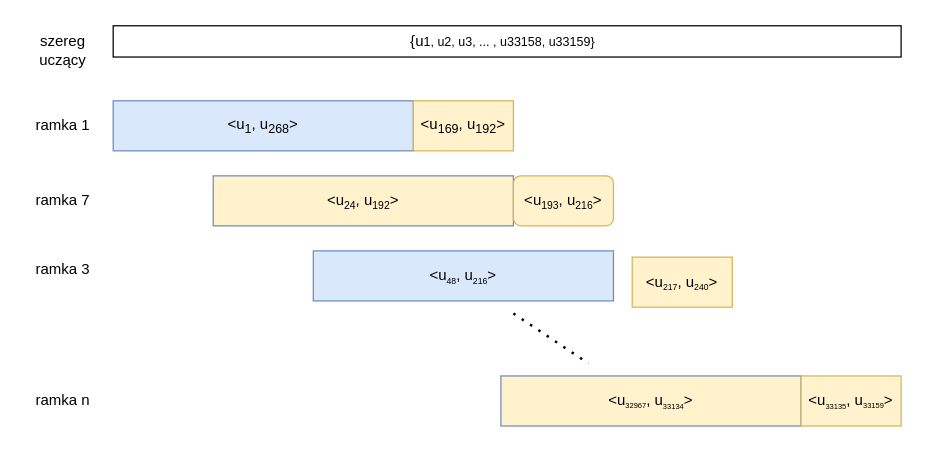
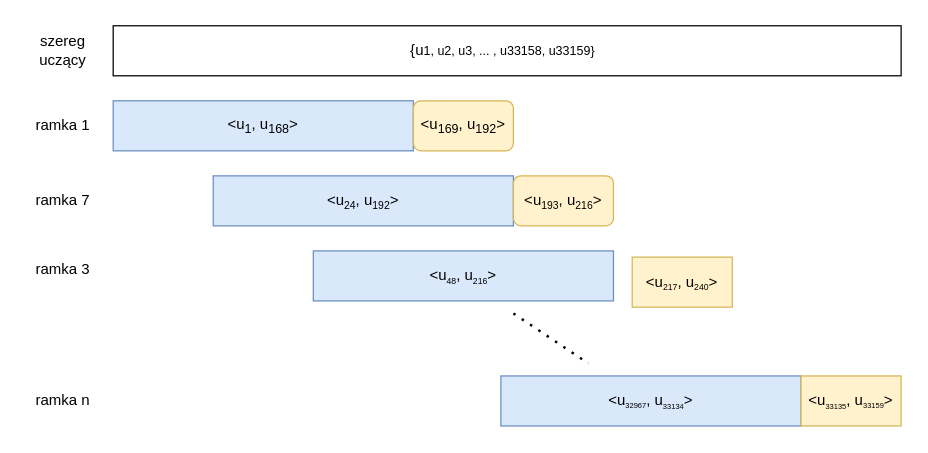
- <mxCell id="2" value="{u&lt;span style=&quot;font-size: 10px;&quot;&gt;1, u2, u3, ... , u33158, u33159}&lt;/span&gt;&amp;nbsp;&amp;nbsp;" style="rounded=0;whiteSpace=wrap;html=1;" vertex="1" parent="1"><mxGeometry x="90" y="20" width="630" height="25" as="geometry" /></mxCell>
+ <mxCell id="2" value="{u&lt;span style=&quot;font-size: 10px;&quot;&gt;1, u2, u3, ... , u33158, u33159}&lt;/span&gt;&amp;nbsp;&amp;nbsp;" style="rounded=0;whiteSpace=wrap;html=1;" vertex="1" parent="1"><mxGeometry x="90" y="20" width="630" height="40" as="geometry" /></mxCell>
- <mxCell id="3" value="&amp;lt;u&lt;sub&gt;1&lt;/sub&gt;, u&lt;sub&gt;268&lt;/sub&gt;&amp;gt;" style="rounded=0;whiteSpace=wrap;html=1;fillColor=#dae8fc;strokeColor=#6c8ebf;" vertex="1" parent="1"><mxGeometry x="90" y="80" width="240" height="40" as="geometry" /></mxCell>
+ <mxCell id="3" value="&amp;lt;u&lt;sub&gt;1&lt;/sub&gt;, u&lt;sub&gt;168&lt;/sub&gt;&amp;gt;" style="rounded=0;whiteSpace=wrap;html=1;fillColor=#dae8fc;strokeColor=#6c8ebf;" vertex="1" parent="1"><mxGeometry x="90" y="80" width="240" height="40" as="geometry" /></mxCell>
- <mxCell id="4" value="&amp;lt;u&lt;sub style=&quot;border-color: var(--border-color);&quot;&gt;169&lt;/sub&gt;, u&lt;sub style=&quot;border-color: var(--border-color);&quot;&gt;192&lt;/sub&gt;&amp;gt;" style="rounded=0;whiteSpace=wrap;html=1;fillColor=#fff2cc;strokeColor=#d6b656;" vertex="1" parent="1"><mxGeometry x="330" y="80" width="80" height="40" as="geometry" /></mxCell>
+ <mxCell id="4" value="&amp;lt;u&lt;sub style=&quot;border-color: var(--border-color);&quot;&gt;169&lt;/sub&gt;, u&lt;sub style=&quot;border-color: var(--border-color);&quot;&gt;192&lt;/sub&gt;&amp;gt;" style="whiteSpace=wrap;html=1;fillColor=#fff2cc;strokeColor=#d6b656;rounded=1;" vertex="1" parent="1"><mxGeometry x="330" y="80" width="80" height="40" as="geometry" /></mxCell>
- <mxCell id="5" value="&amp;lt;u&lt;span style=&quot;font-size: 10px;&quot;&gt;&lt;sub&gt;24&lt;/sub&gt;&lt;/span&gt;, u&lt;span style=&quot;font-size: 10px;&quot;&gt;&lt;sub&gt;192&lt;/sub&gt;&lt;/span&gt;&amp;gt;" style="rounded=0;whiteSpace=wrap;html=1;fillColor=#fff2cc;strokeColor=#6c8ebf;" vertex="1" parent="1"><mxGeometry x="170" y="140" width="240" height="40" as="geometry" /></mxCell>
+ <mxCell id="5" value="&amp;lt;u&lt;span style=&quot;font-size: 10px;&quot;&gt;&lt;sub&gt;24&lt;/sub&gt;&lt;/span&gt;, u&lt;span style=&quot;font-size: 10px;&quot;&gt;&lt;sub&gt;192&lt;/sub&gt;&lt;/span&gt;&amp;gt;" style="rounded=0;whiteSpace=wrap;html=1;fillColor=#dae8fc;strokeColor=#6c8ebf;" vertex="1" parent="1"><mxGeometry x="170" y="140" width="240" height="40" as="geometry" /></mxCell>
- <mxCell id="13" value="&amp;lt;u&lt;span style=&quot;font-size: 6.944px;&quot;&gt;&lt;sub style=&quot;font-size: 6px;&quot;&gt;32967&lt;/sub&gt;&lt;/span&gt;, u&lt;span style=&quot;font-size: 8.333px;&quot;&gt;&lt;sub style=&quot;font-size: 6px;&quot;&gt;33134&lt;/sub&gt;&lt;/span&gt;&amp;gt;" style="rounded=0;whiteSpace=wrap;html=1;fillColor=#fff2cc;strokeColor=#6c8ebf;" vertex="1" parent="1"><mxGeometry x="400" y="300" width="240" height="40" as="geometry" /></mxCell>
+ <mxCell id="13" value="&amp;lt;u&lt;span style=&quot;font-size: 6.944px;&quot;&gt;&lt;sub style=&quot;font-size: 6px;&quot;&gt;32967&lt;/sub&gt;&lt;/span&gt;, u&lt;span style=&quot;font-size: 8.333px;&quot;&gt;&lt;sub style=&quot;font-size: 6px;&quot;&gt;33134&lt;/sub&gt;&lt;/span&gt;&amp;gt;" style="rounded=0;whiteSpace=wrap;html=1;fillColor=#dae8fc;strokeColor=#6c8ebf;" vertex="1" parent="1"><mxGeometry x="400" y="300" width="240" height="40" as="geometry" /></mxCell>
